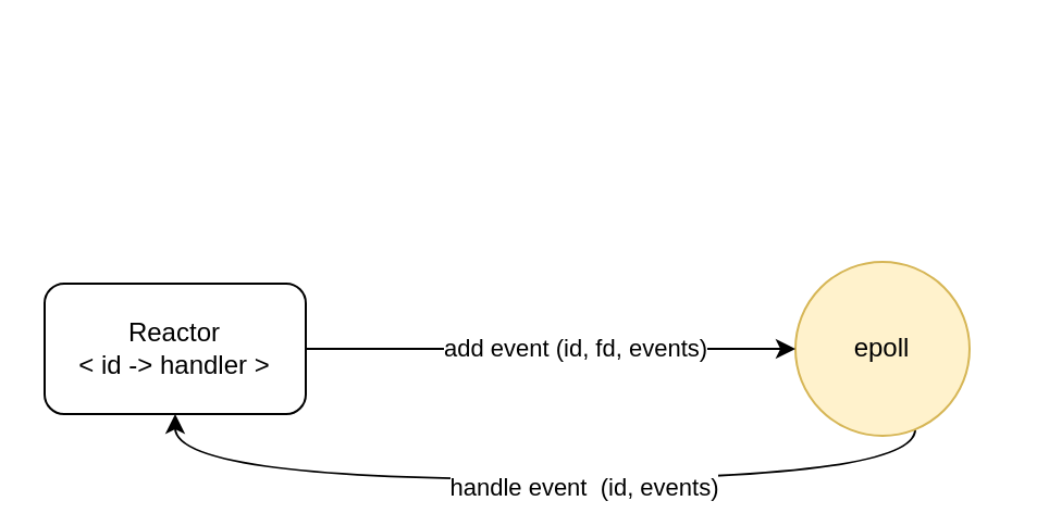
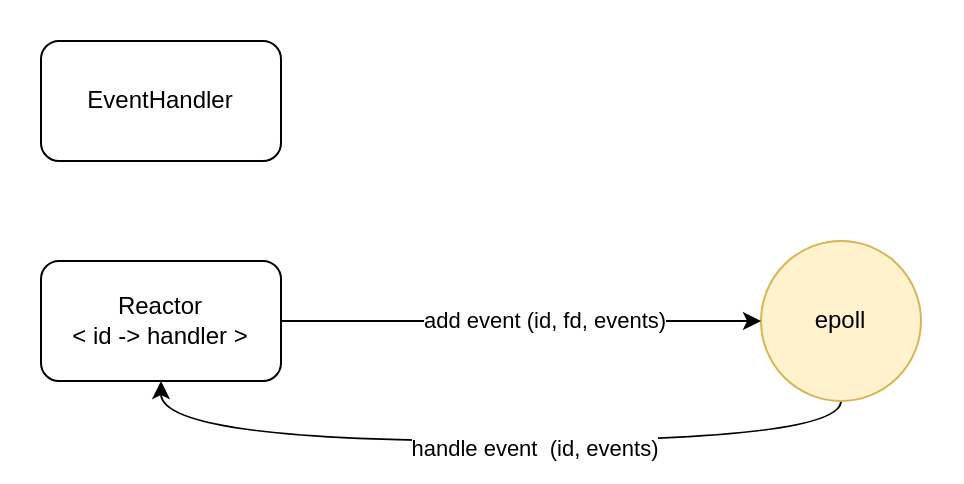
+ <mxCell id="8" value="EventHandler" style="rounded=1;whiteSpace=wrap;html=1;" parent="1" vertex="1"><mxGeometry x="20" y="20" width="120" height="60" as="geometry" /></mxCell>
- <mxCell id="4" value="epoll" style="ellipse;whiteSpace=wrap;html=1;aspect=fixed;fillColor=#fff2cc;strokeColor=#d6b656;" parent="1" vertex="1"><mxGeometry x="365" y="120" width="80" height="80" as="geometry" /></mxCell>
+ <mxCell id="4" value="epoll" style="ellipse;whiteSpace=wrap;html=1;aspect=fixed;fillColor=#fff2cc;strokeColor=#d6b656;" parent="1" vertex="1"><mxGeometry x="380" y="120" width="80" height="80" as="geometry" /></mxCell>
